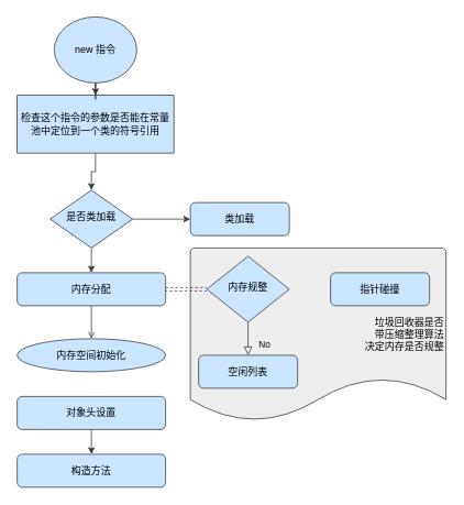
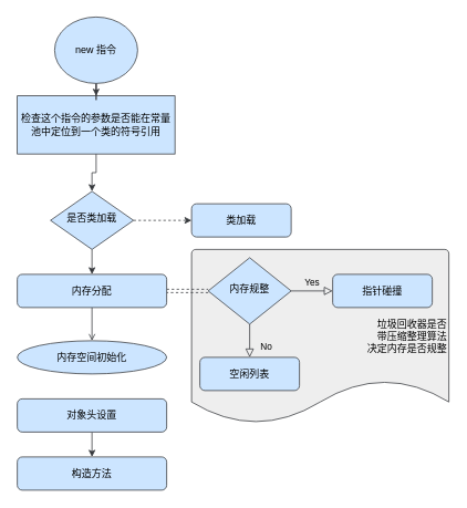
- <mxCell id="5" style="edgeStyle=orthogonalEdgeStyle;rounded=0;orthogonalLoop=1;jettySize=auto;html=1;exitX=1;exitY=0.5;exitDx=0;exitDy=0;fillColor=#cce5ff;strokeColor=#36393d;" parent="1" source="7" target="8" edge="1"><mxGeometry relative="1" as="geometry" /></mxCell>
+ <mxCell id="5" style="edgeStyle=orthogonalEdgeStyle;rounded=0;orthogonalLoop=1;jettySize=auto;html=1;exitX=1;exitY=0.5;exitDx=0;exitDy=0;fillColor=#cce5ff;strokeColor=#36393d;dashed=1;" parent="1" source="7" target="8" edge="1"><mxGeometry relative="1" as="geometry" /></mxCell>
+ <mxCell id="10" value="Yes" style="edgeStyle=orthogonalEdgeStyle;rounded=0;html=1;jettySize=auto;orthogonalLoop=1;fontSize=11;endArrow=block;endFill=0;endSize=8;strokeWidth=1;shadow=0;labelBackgroundColor=none;fillColor=#cce5ff;strokeColor=#36393d;" parent="1" source="11" target="13" edge="1"><mxGeometry y="10" relative="1" as="geometry"><mxPoint as="offset" /></mxGeometry></mxCell>
